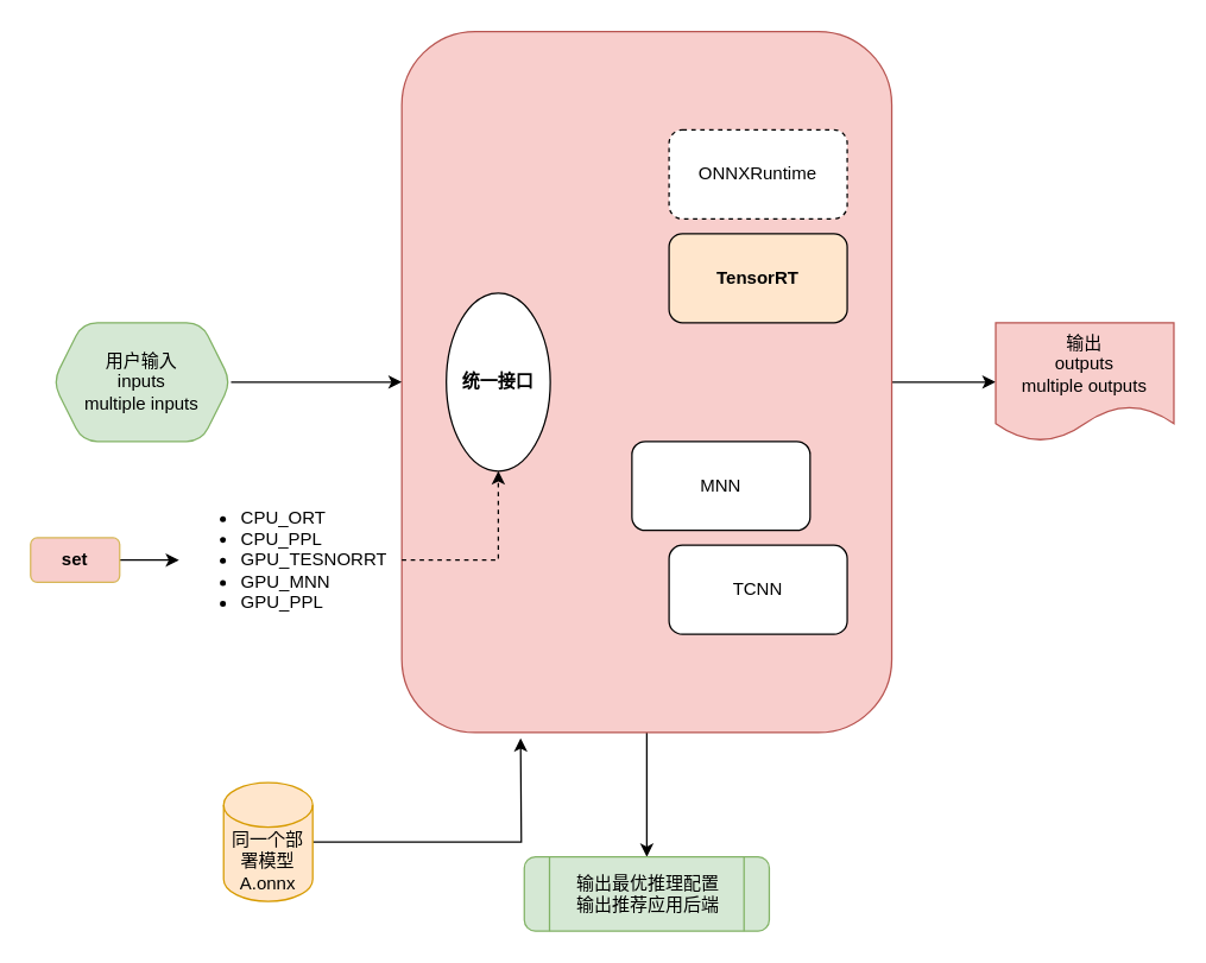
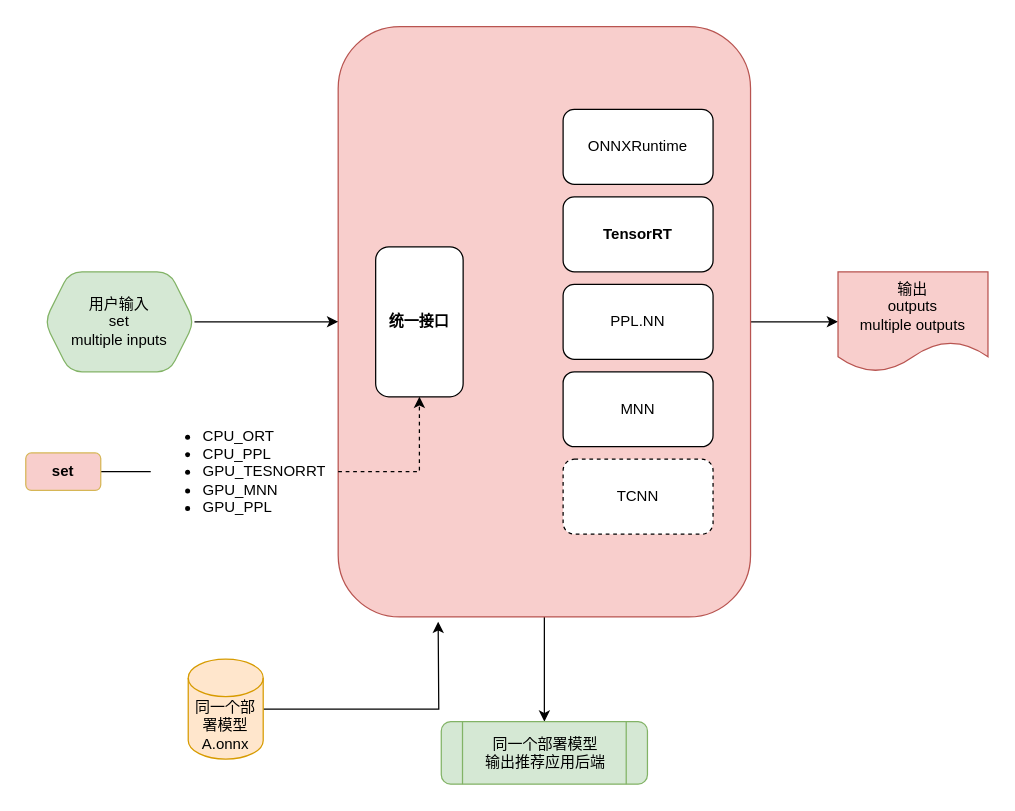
- <mxCell id="7" value="ONNXRuntime" style="rounded=1;whiteSpace=wrap;html=1;fontStyle=0;dashed=1;" vertex="1" parent="1"><mxGeometry x="450" y="87" width="120" height="60" as="geometry" /></mxCell>
+ <mxCell id="7" value="ONNXRuntime" style="rounded=1;whiteSpace=wrap;html=1;fontStyle=0" vertex="1" parent="1"><mxGeometry x="450" y="87" width="120" height="60" as="geometry" /></mxCell>
- <mxCell id="8" value="TensorRT" style="rounded=1;whiteSpace=wrap;html=1;fontStyle=1;fillColor=#ffe6cc;" vertex="1" parent="1"><mxGeometry x="450" y="157" width="120" height="60" as="geometry" /></mxCell>
+ <mxCell id="8" value="TensorRT" style="rounded=1;whiteSpace=wrap;html=1;fontStyle=1" vertex="1" parent="1"><mxGeometry x="450" y="157" width="120" height="60" as="geometry" /></mxCell>
- <mxCell id="6" value="用户输入&lt;br&gt;inputs&lt;br&gt;multiple inputs" style="shape=hexagon;perimeter=hexagonPerimeter2;whiteSpace=wrap;html=1;fixedSize=1;fillColor=#d5e8d4;strokeColor=#82b366;rounded=1;" vertex="1" parent="1"><mxGeometry x="35" y="217" width="120" height="80" as="geometry" /></mxCell>
+ <mxCell id="6" value="用户输入&lt;br&gt;set&lt;br&gt;multiple inputs" style="shape=hexagon;perimeter=hexagonPerimeter2;whiteSpace=wrap;html=1;fixedSize=1;fillColor=#d5e8d4;strokeColor=#82b366;rounded=1;" vertex="1" parent="1"><mxGeometry x="35" y="217" width="120" height="80" as="geometry" /></mxCell>
- <mxCell id="12" value="统一接口" style="ellipse;whiteSpace=wrap;html=1;fontStyle=1;" vertex="1" parent="1"><mxGeometry x="300" y="197" width="70" height="120" as="geometry" /></mxCell>
+ <mxCell id="12" value="统一接口" style="rounded=1;whiteSpace=wrap;html=1;fontStyle=1" vertex="1" parent="1"><mxGeometry x="300" y="197" width="70" height="120" as="geometry" /></mxCell>
+ <mxCell id="9" value="PPL.NN" style="rounded=1;whiteSpace=wrap;html=1;" vertex="1" parent="1"><mxGeometry x="450" y="227" width="120" height="60" as="geometry" /></mxCell>
- <mxCell id="10" value="MNN" style="rounded=1;whiteSpace=wrap;html=1;" vertex="1" parent="1"><mxGeometry x="425" y="297" width="120" height="60" as="geometry" /></mxCell>
+ <mxCell id="10" value="MNN" style="rounded=1;whiteSpace=wrap;html=1;" vertex="1" parent="1"><mxGeometry x="450" y="297" width="120" height="60" as="geometry" /></mxCell>
- <mxCell id="15" style="edgeStyle=orthogonalEdgeStyle;rounded=0;orthogonalLoop=1;jettySize=auto;html=1;" edge="1" parent="1" source="16" target="14"><mxGeometry relative="1" as="geometry" /></mxCell>
+ <mxCell id="15" style="edgeStyle=orthogonalEdgeStyle;rounded=0;orthogonalLoop=1;jettySize=auto;html=1;endArrow=none;" edge="1" parent="1" source="16" target="14"><mxGeometry relative="1" as="geometry" /></mxCell>
- <mxCell id="11" value="TCNN" style="rounded=1;whiteSpace=wrap;html=1;" vertex="1" parent="1"><mxGeometry x="450" y="367" width="120" height="60" as="geometry" /></mxCell>
+ <mxCell id="11" value="TCNN" style="rounded=1;whiteSpace=wrap;html=1;dashed=1;" vertex="1" parent="1"><mxGeometry x="450" y="367" width="120" height="60" as="geometry" /></mxCell>
- <mxCell id="20" value="输出最优推理配置&lt;br&gt;输出推荐应用后端" style="shape=process;whiteSpace=wrap;html=1;backgroundOutline=1;fillColor=#d5e8d4;strokeColor=#82b366;rounded=1;" vertex="1" parent="1"><mxGeometry x="352.5" y="577" width="165" height="50" as="geometry" /></mxCell>
+ <mxCell id="20" value="同一个部署模型&lt;br&gt;输出推荐应用后端" style="shape=process;whiteSpace=wrap;html=1;backgroundOutline=1;fillColor=#d5e8d4;strokeColor=#82b366;rounded=1;" vertex="1" parent="1"><mxGeometry x="352.5" y="577" width="165" height="50" as="geometry" /></mxCell>
